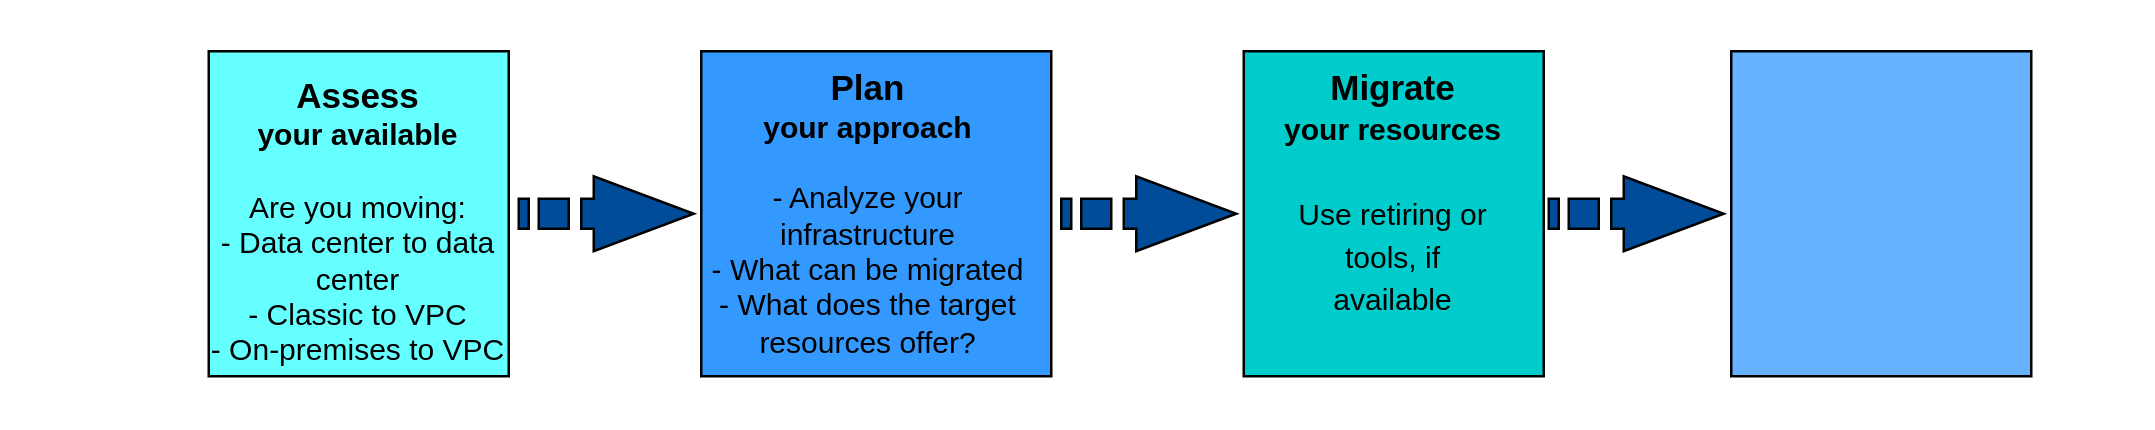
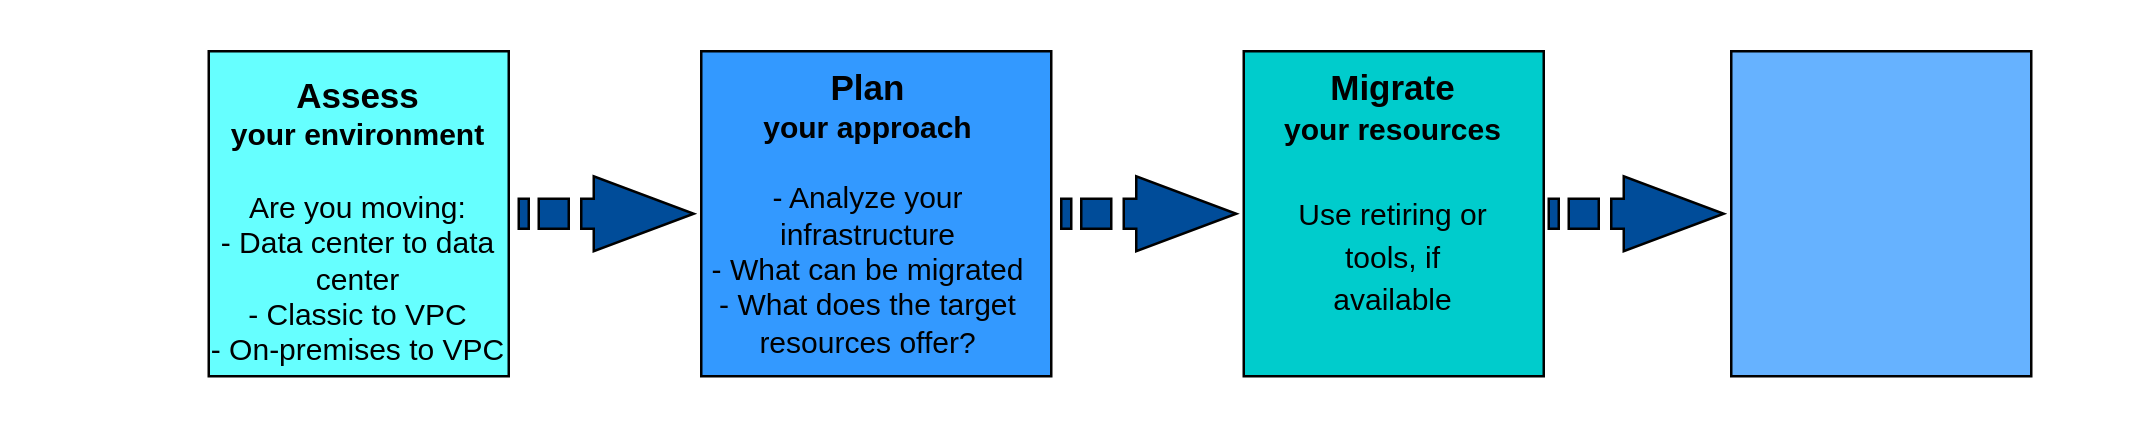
- <mxCell id="11" value="&lt;span style=&quot;color: rgb(0 , 0 , 0) ; font-family: &amp;#34;helvetica&amp;#34; ; font-style: normal ; letter-spacing: normal ; text-align: center ; text-indent: 0px ; text-transform: none ; word-spacing: 0px ; display: inline ; float: none&quot;&gt;&lt;b&gt;&lt;font style=&quot;font-size: 14px&quot;&gt;&lt;br&gt;Assess &lt;/font&gt;&lt;br&gt;your available&lt;br&gt;&lt;/b&gt;&lt;/span&gt;&lt;br style=&quot;color: rgb(0 , 0 , 0) ; font-family: &amp;#34;helvetica&amp;#34; ; font-size: 12px ; font-style: normal ; font-weight: 400 ; letter-spacing: normal ; text-align: center ; text-indent: 0px ; text-transform: none ; word-spacing: 0px ; background-color: rgb(248 , 249 , 250)&quot;&gt;&lt;span style=&quot;color: rgb(0 , 0 , 0) ; font-family: &amp;#34;helvetica&amp;#34; ; font-size: 12px ; font-style: normal ; font-weight: 400 ; letter-spacing: normal ; text-align: center ; text-indent: 0px ; text-transform: none ; word-spacing: 0px ; display: inline ; float: none&quot;&gt;Are you moving:&lt;/span&gt;&lt;br style=&quot;color: rgb(0 , 0 , 0) ; font-family: &amp;#34;helvetica&amp;#34; ; font-size: 12px ; font-style: normal ; font-weight: 400 ; letter-spacing: normal ; text-align: center ; text-indent: 0px ; text-transform: none ; word-spacing: 0px&quot;&gt;&lt;span style=&quot;color: rgb(0 , 0 , 0) ; font-family: &amp;#34;helvetica&amp;#34; ; font-size: 12px ; font-style: normal ; font-weight: 400 ; letter-spacing: normal ; text-align: center ; text-indent: 0px ; text-transform: none ; word-spacing: 0px ; display: inline ; float: none&quot;&gt;- Data center to data center&lt;/span&gt;&lt;br style=&quot;color: rgb(0 , 0 , 0) ; font-family: &amp;#34;helvetica&amp;#34; ; font-size: 12px ; font-style: normal ; font-weight: 400 ; letter-spacing: normal ; text-align: center ; text-indent: 0px ; text-transform: none ; word-spacing: 0px&quot;&gt;&lt;span style=&quot;color: rgb(0 , 0 , 0) ; font-family: &amp;#34;helvetica&amp;#34; ; font-size: 12px ; font-style: normal ; font-weight: 400 ; letter-spacing: normal ; text-align: center ; text-indent: 0px ; text-transform: none ; word-spacing: 0px ; display: inline ; float: none&quot;&gt;- Classic to VPC&lt;br&gt;- On-premises to VPC&lt;br&gt;&lt;/span&gt;" style="text;html=1;strokeColor=none;fillColor=none;align=center;verticalAlign=middle;whiteSpace=wrap;rounded=0;container=0;" parent="10" vertex="1"><mxGeometry x="78" y="20" width="130" height="120" as="geometry" /></mxCell>
+ <mxCell id="11" value="&lt;span style=&quot;color: rgb(0 , 0 , 0) ; font-family: &amp;#34;helvetica&amp;#34; ; font-style: normal ; letter-spacing: normal ; text-align: center ; text-indent: 0px ; text-transform: none ; word-spacing: 0px ; display: inline ; float: none&quot;&gt;&lt;b&gt;&lt;font style=&quot;font-size: 14px&quot;&gt;&lt;br&gt;Assess &lt;/font&gt;&lt;br&gt;your environment&lt;br&gt;&lt;/b&gt;&lt;/span&gt;&lt;br style=&quot;color: rgb(0 , 0 , 0) ; font-family: &amp;#34;helvetica&amp;#34; ; font-size: 12px ; font-style: normal ; font-weight: 400 ; letter-spacing: normal ; text-align: center ; text-indent: 0px ; text-transform: none ; word-spacing: 0px ; background-color: rgb(248 , 249 , 250)&quot;&gt;&lt;span style=&quot;color: rgb(0 , 0 , 0) ; font-family: &amp;#34;helvetica&amp;#34; ; font-size: 12px ; font-style: normal ; font-weight: 400 ; letter-spacing: normal ; text-align: center ; text-indent: 0px ; text-transform: none ; word-spacing: 0px ; display: inline ; float: none&quot;&gt;Are you moving:&lt;/span&gt;&lt;br style=&quot;color: rgb(0 , 0 , 0) ; font-family: &amp;#34;helvetica&amp;#34; ; font-size: 12px ; font-style: normal ; font-weight: 400 ; letter-spacing: normal ; text-align: center ; text-indent: 0px ; text-transform: none ; word-spacing: 0px&quot;&gt;&lt;span style=&quot;color: rgb(0 , 0 , 0) ; font-family: &amp;#34;helvetica&amp;#34; ; font-size: 12px ; font-style: normal ; font-weight: 400 ; letter-spacing: normal ; text-align: center ; text-indent: 0px ; text-transform: none ; word-spacing: 0px ; display: inline ; float: none&quot;&gt;- Data center to data center&lt;/span&gt;&lt;br style=&quot;color: rgb(0 , 0 , 0) ; font-family: &amp;#34;helvetica&amp;#34; ; font-size: 12px ; font-style: normal ; font-weight: 400 ; letter-spacing: normal ; text-align: center ; text-indent: 0px ; text-transform: none ; word-spacing: 0px&quot;&gt;&lt;span style=&quot;color: rgb(0 , 0 , 0) ; font-family: &amp;#34;helvetica&amp;#34; ; font-size: 12px ; font-style: normal ; font-weight: 400 ; letter-spacing: normal ; text-align: center ; text-indent: 0px ; text-transform: none ; word-spacing: 0px ; display: inline ; float: none&quot;&gt;- Classic to VPC&lt;br&gt;- On-premises to VPC&lt;br&gt;&lt;/span&gt;" style="text;html=1;strokeColor=none;fillColor=none;align=center;verticalAlign=middle;whiteSpace=wrap;rounded=0;container=0;" parent="10" vertex="1"><mxGeometry x="78" y="20" width="130" height="120" as="geometry" /></mxCell>
